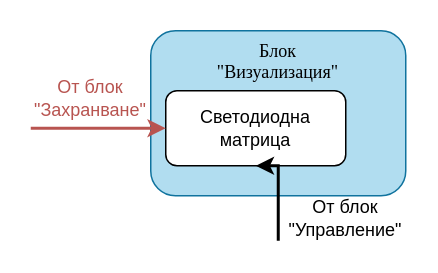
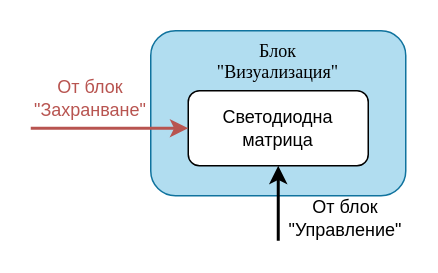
- <mxCell id="3" value="Светодиодна матрица" style="rounded=1;whiteSpace=wrap;html=1;" vertex="1" parent="1"><mxGeometry x="110" y="60" width="120" height="50" as="geometry" /></mxCell>
+ <mxCell id="3" value="Светодиодна матрица" style="rounded=1;whiteSpace=wrap;html=1;" vertex="1" parent="1"><mxGeometry x="125" y="60" width="120" height="50" as="geometry" /></mxCell>
